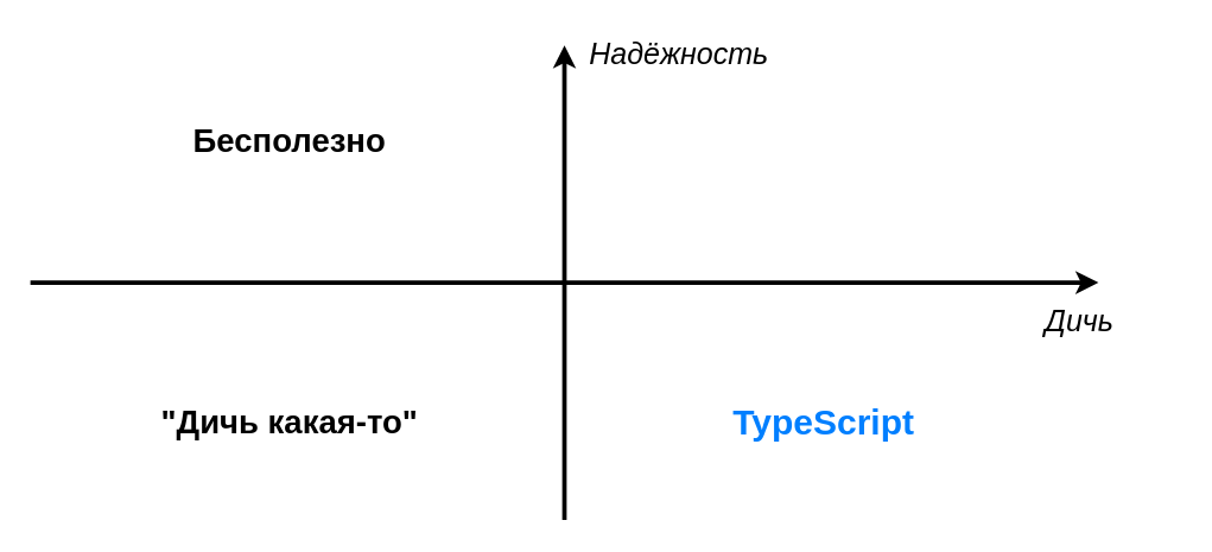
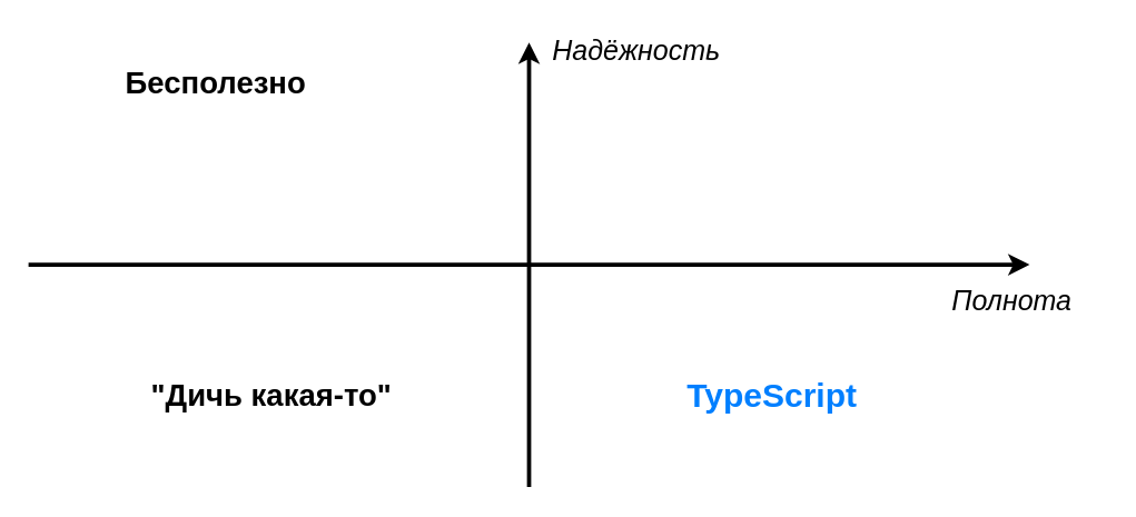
- <mxCell id="6" value="Бесполезно" style="text;html=1;align=center;verticalAlign=middle;whiteSpace=wrap;rounded=0;fontSize=22;fontStyle=1" vertex="1" parent="1"><mxGeometry x="90" y="80" width="210" height="30" as="geometry" /></mxCell>
+ <mxCell id="6" value="Бесполезно" style="text;html=1;align=center;verticalAlign=middle;whiteSpace=wrap;rounded=0;fontSize=22;fontStyle=1" vertex="1" parent="1"><mxGeometry x="50" y="45" width="210" height="30" as="geometry" /></mxCell>
- <mxCell id="5" value="Дичь" style="text;html=1;align=center;verticalAlign=middle;whiteSpace=wrap;rounded=0;fontStyle=2;fontSize=20;" vertex="1" parent="1"><mxGeometry x="660" y="200" width="135" height="30" as="geometry" /></mxCell>
+ <mxCell id="5" value="Полнота" style="text;html=1;align=center;verticalAlign=middle;whiteSpace=wrap;rounded=0;fontStyle=2;fontSize=20;" vertex="1" parent="1"><mxGeometry x="660" y="200" width="135" height="30" as="geometry" /></mxCell>
